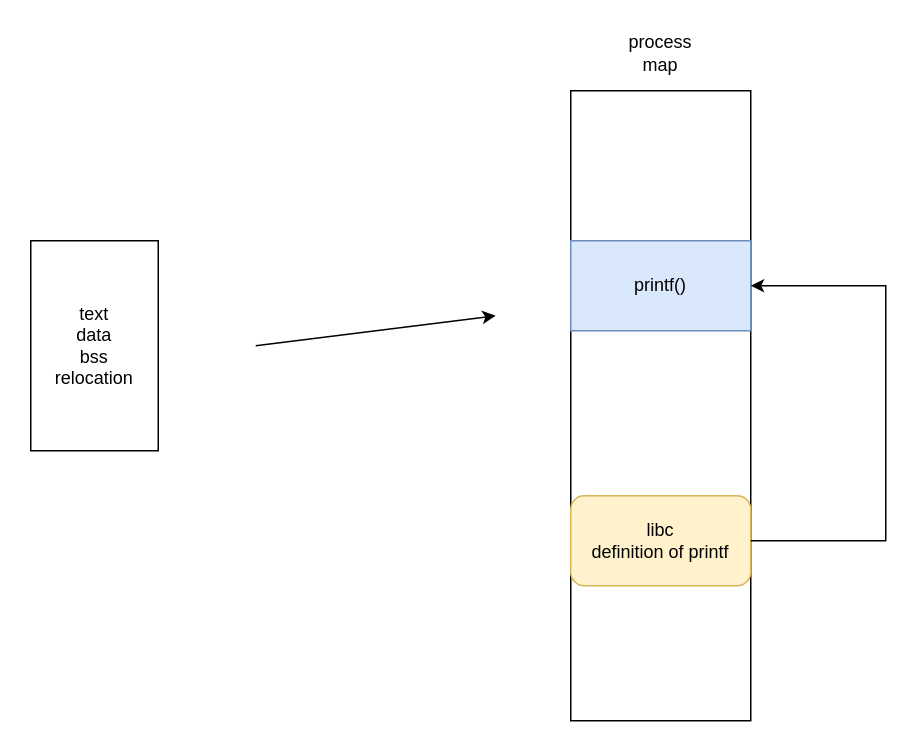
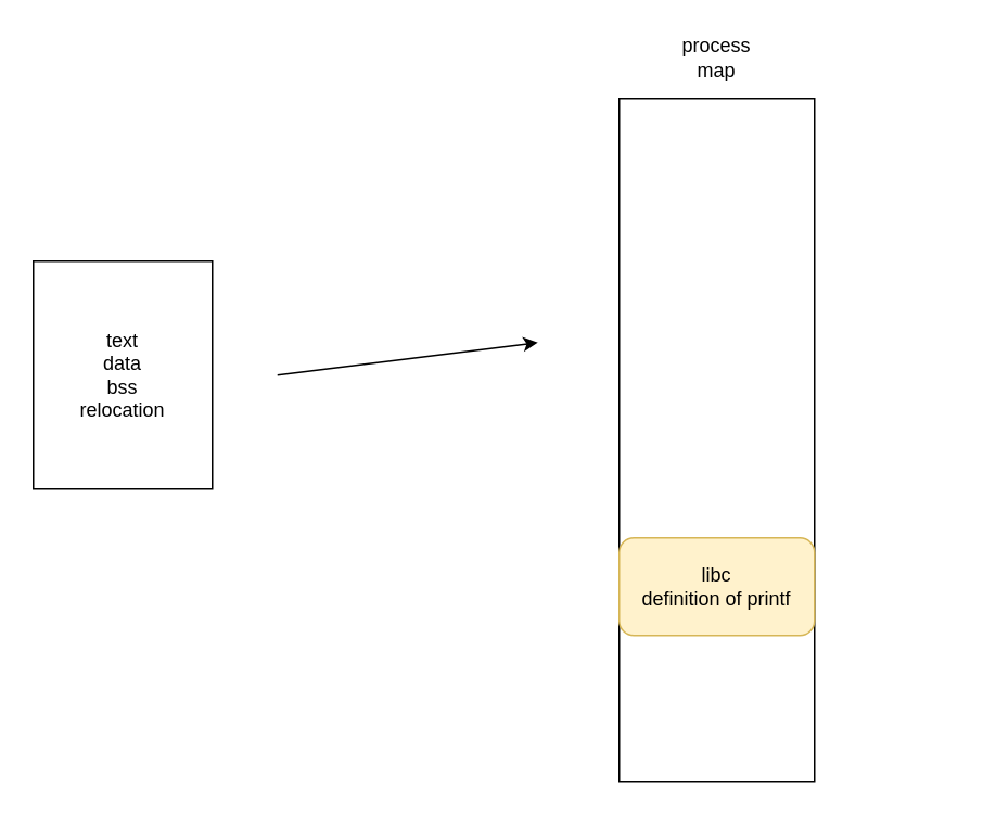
- <mxCell id="5" value="printf()" style="rounded=0;whiteSpace=wrap;html=1;fillColor=#dae8fc;strokeColor=#6c8ebf;" vertex="1" parent="1"><mxGeometry x="380" y="160" width="120" height="60" as="geometry" /></mxCell>
- <mxCell id="2" value="text&lt;br&gt;data&lt;br&gt;bss&lt;br&gt;relocation" style="rounded=0;whiteSpace=wrap;html=1;" vertex="1" parent="1"><mxGeometry x="20" y="160" width="85" height="140" as="geometry" /></mxCell>
+ <mxCell id="2" value="text&lt;br&gt;data&lt;br&gt;bss&lt;br&gt;relocation" style="rounded=0;whiteSpace=wrap;html=1;" vertex="1" parent="1"><mxGeometry x="20" y="160" width="110" height="140" as="geometry" /></mxCell>
- <mxCell id="8" value="" style="endArrow=classic;html=1;rounded=0;exitX=1;exitY=0.5;exitDx=0;exitDy=0;entryX=1;entryY=0.5;entryDx=0;entryDy=0;edgeStyle=elbowEdgeStyle;" edge="1" parent="1" source="7" target="5"><mxGeometry width="50" height="50" relative="1" as="geometry"><mxPoint x="250" y="270" as="sourcePoint" /><mxPoint x="300" y="220" as="targetPoint" /><Array as="points"><mxPoint x="590" y="280" /></Array></mxGeometry></mxCell>
